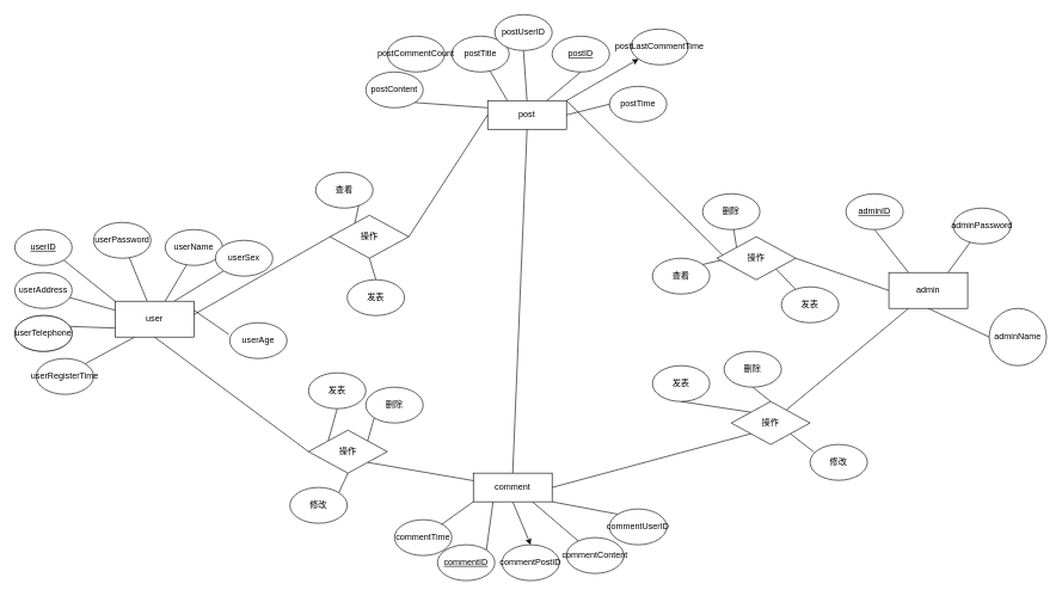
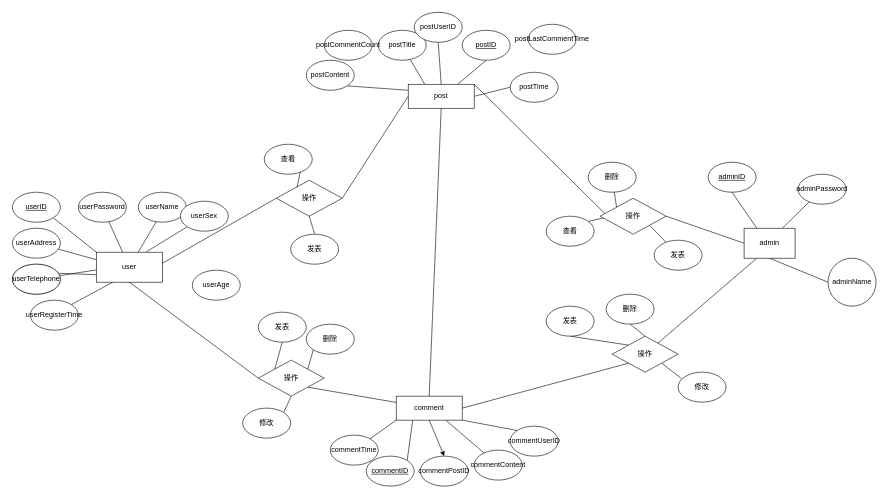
- <mxCell id="25" style="edgeStyle=none;html=1;exitX=1;exitY=0;exitDx=0;exitDy=0;" edge="1" parent="1" source="26" target="84"><mxGeometry relative="1" as="geometry" /></mxCell>
- <mxCell id="14" value="userPassword" style="ellipse;whiteSpace=wrap;html=1;" parent="1" vertex="1"><mxGeometry x="130" y="310" width="80" height="50" as="geometry" /></mxCell>
+ <mxCell id="14" value="userPassword" style="ellipse;whiteSpace=wrap;html=1;" parent="1" vertex="1"><mxGeometry x="130" y="320" width="80" height="50" as="geometry" /></mxCell>
- <mxCell id="38" value="admin" style="rounded=0;whiteSpace=wrap;html=1;" parent="1" vertex="1"><mxGeometry x="1240" y="380" width="110" height="50" as="geometry" /></mxCell>
+ <mxCell id="38" value="admin" style="rounded=0;whiteSpace=wrap;html=1;" parent="1" vertex="1"><mxGeometry x="1240" y="380" width="85" height="50" as="geometry" /></mxCell>
- <mxCell id="8" style="edgeStyle=none;html=1;exitX=1;exitY=0.25;exitDx=0;exitDy=0;entryX=-0.015;entryY=0.328;entryDx=0;entryDy=0;entryPerimeter=0;endArrow=none;endFill=0;" parent="1" source="12" target="17" edge="1"><mxGeometry relative="1" as="geometry" /></mxCell>
+ <mxCell id="8" style="edgeStyle=none;html=1;exitX=1;exitY=0.25;exitDx=0;exitDy=0;endArrow=none;endFill=0;" parent="1" source="12" target="81" edge="1"><mxGeometry relative="1" as="geometry" /></mxCell>
